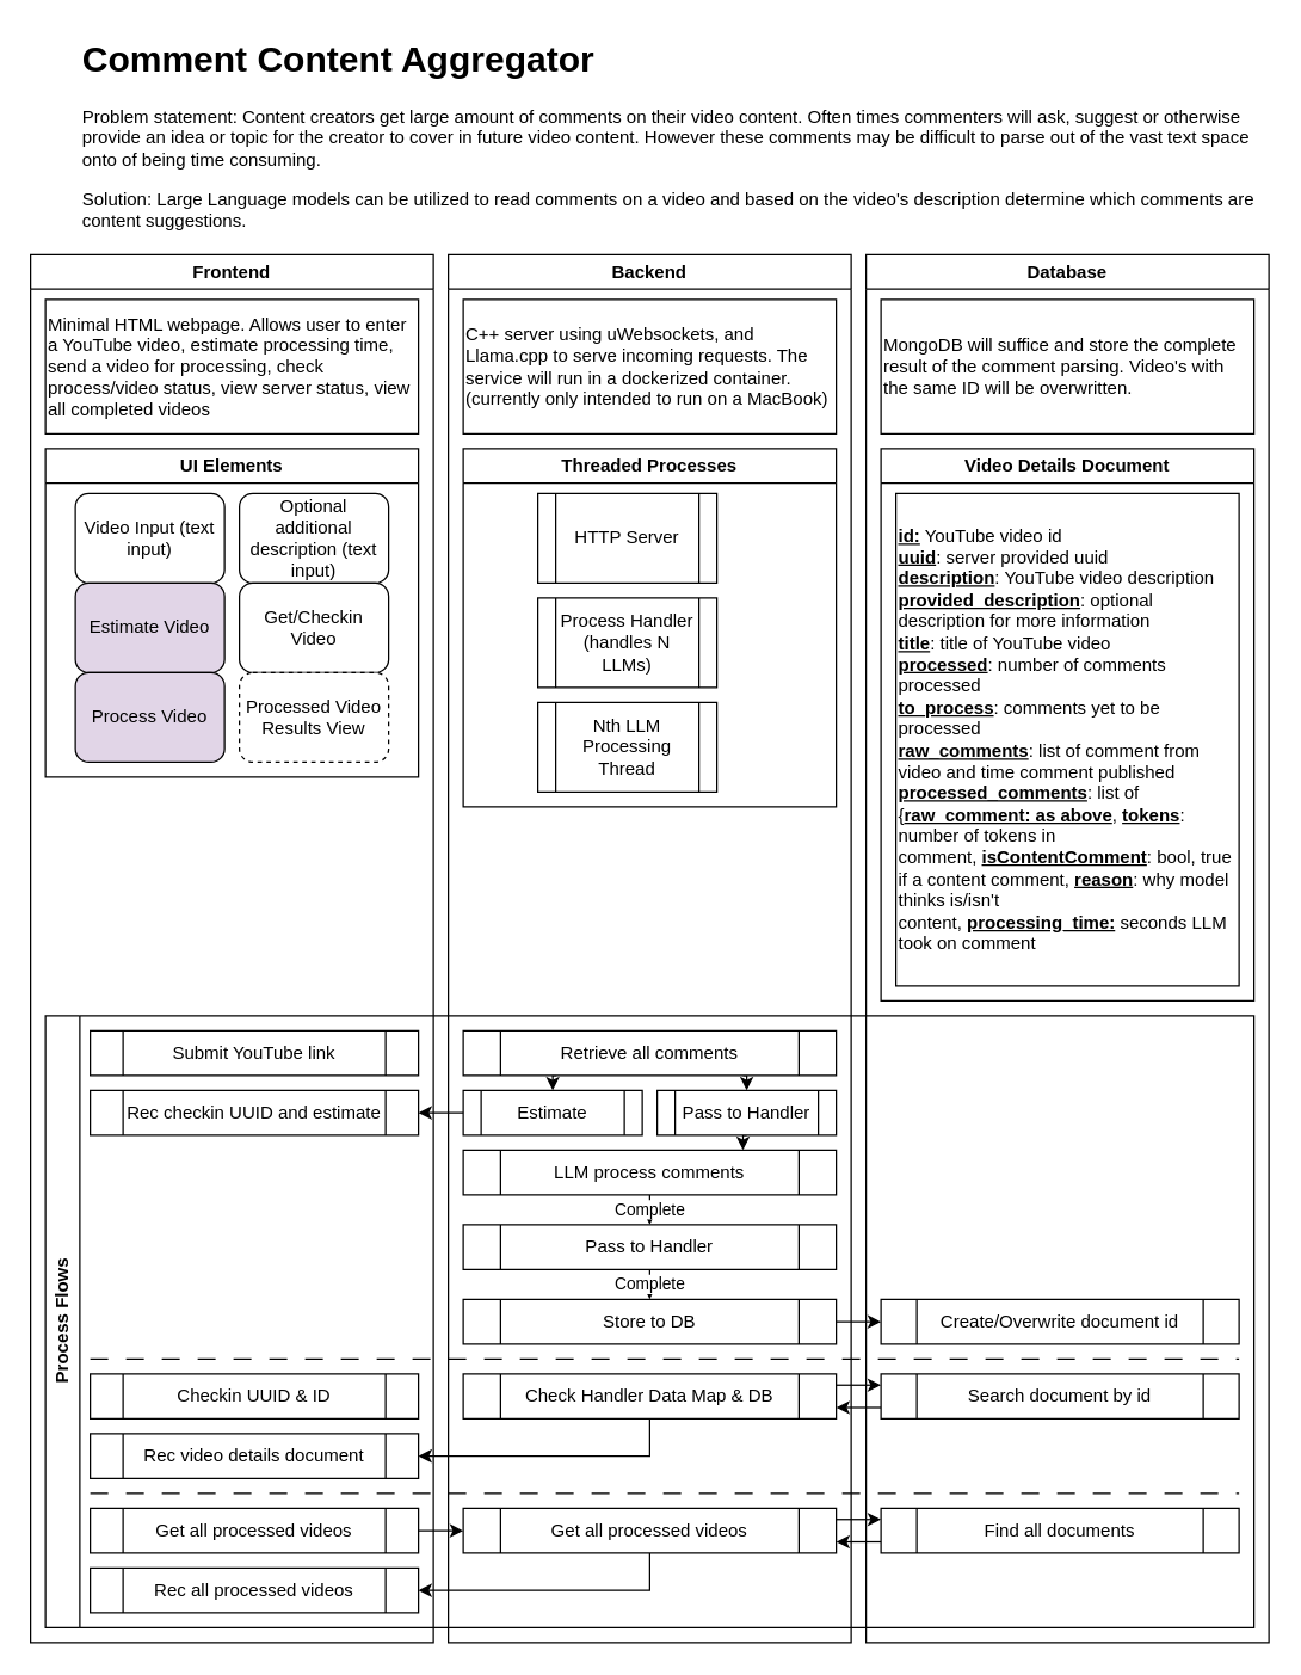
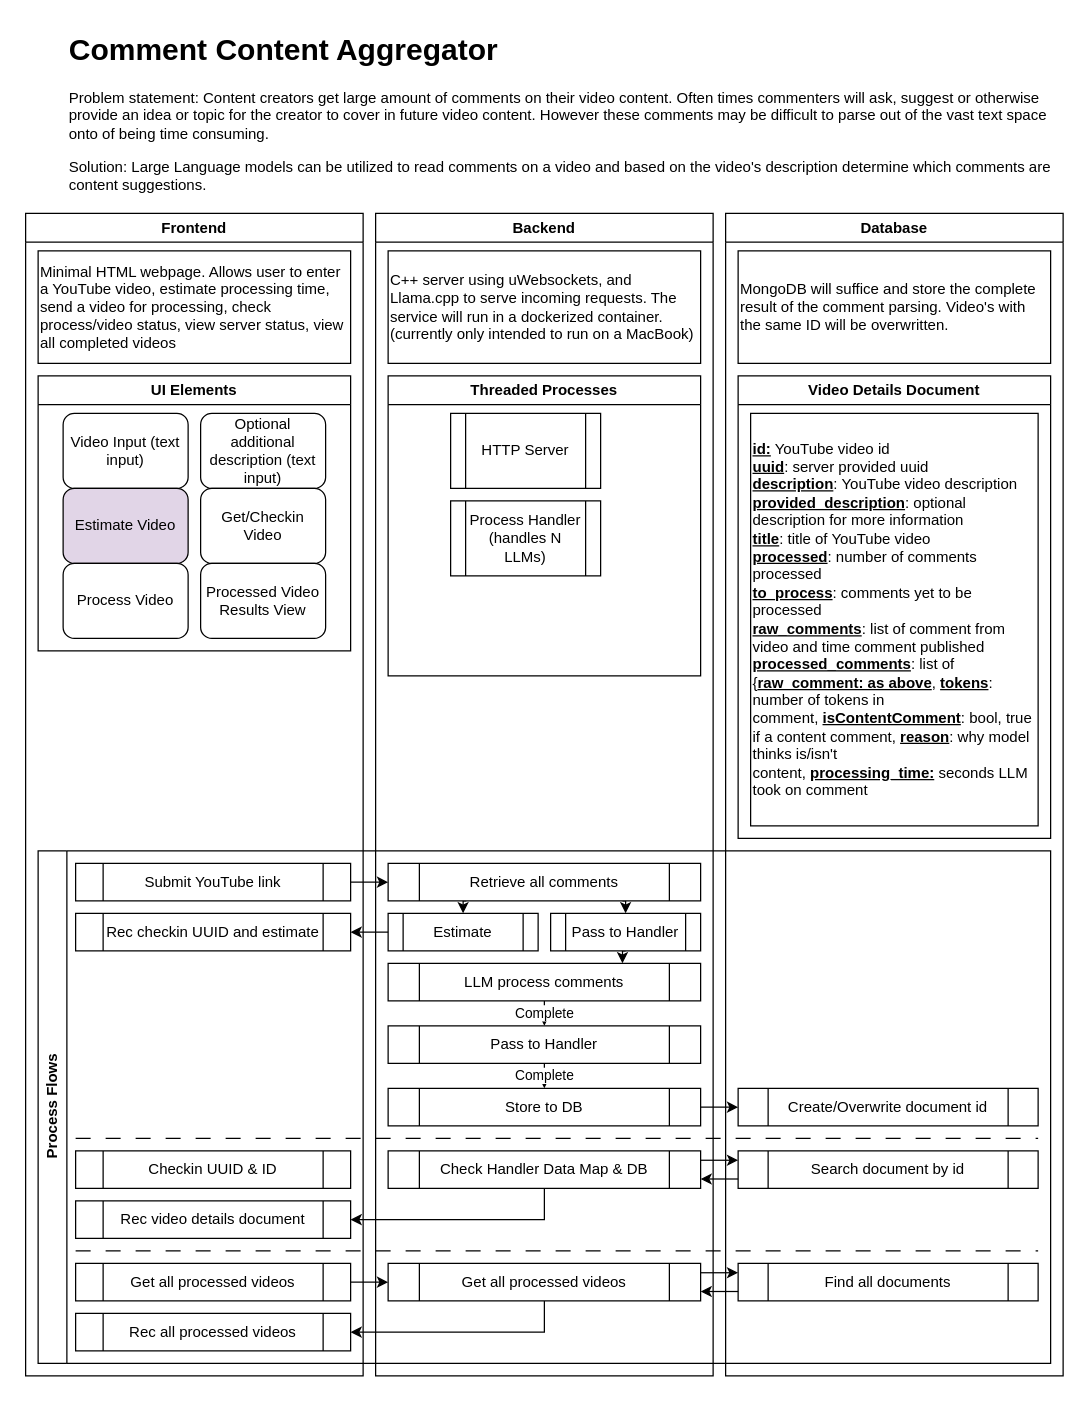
- <mxCell id="9" value="Process Video" style="rounded=1;whiteSpace=wrap;html=1;fillColor=#e1d5e7;" vertex="1" parent="4"><mxGeometry x="20" y="150" width="100" height="60" as="geometry" /></mxCell>
+ <mxCell id="9" value="Process Video" style="rounded=1;whiteSpace=wrap;html=1;" vertex="1" parent="4"><mxGeometry x="20" y="150" width="100" height="60" as="geometry" /></mxCell>
- <mxCell id="10" value="Processed Video Results View" style="rounded=1;whiteSpace=wrap;html=1;dashed=1;" vertex="1" parent="4"><mxGeometry x="130" y="150" width="100" height="60" as="geometry" /></mxCell>
+ <mxCell id="10" value="Processed Video Results View" style="rounded=1;whiteSpace=wrap;html=1;" vertex="1" parent="4"><mxGeometry x="130" y="150" width="100" height="60" as="geometry" /></mxCell>
- <mxCell id="24" value="Nth LLM Processing Thread" style="shape=process;whiteSpace=wrap;html=1;backgroundOutline=1;" vertex="1" parent="22"><mxGeometry x="50" y="170" width="120" height="60" as="geometry" /></mxCell>
+ <mxCell id="39" style="edgeStyle=orthogonalEdgeStyle;rounded=0;orthogonalLoop=1;jettySize=auto;html=1;exitX=1;exitY=0.5;exitDx=0;exitDy=0;entryX=0;entryY=0.5;entryDx=0;entryDy=0;" edge="1" parent="2" source="12" target="28"><mxGeometry relative="1" as="geometry" /></mxCell>
